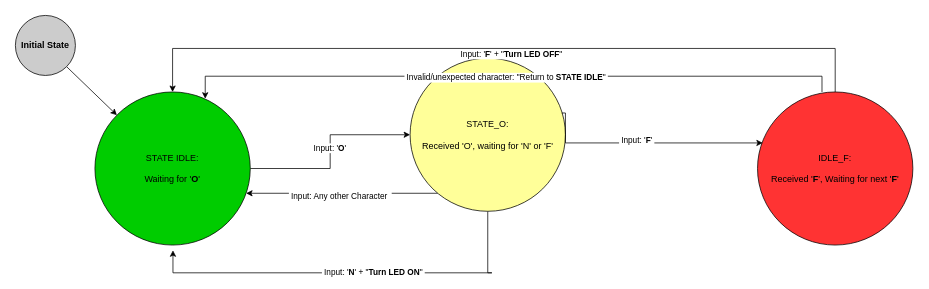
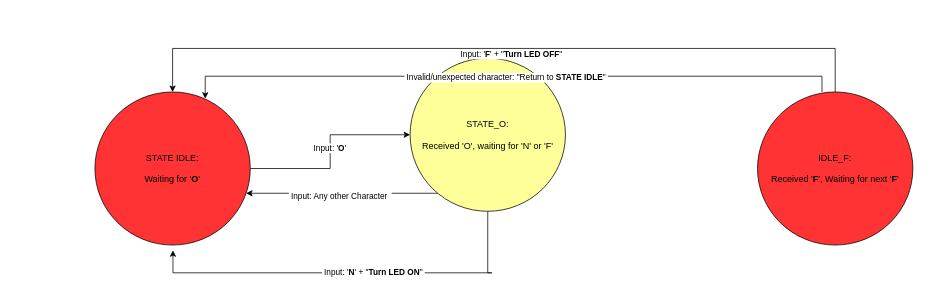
- <mxCell id="19" value="&lt;b&gt;Initial State&lt;/b&gt;" style="ellipse;whiteSpace=wrap;html=1;fillColor=#CCCCCC;" vertex="1" parent="1"><mxGeometry x="20" y="20" width="80" height="80" as="geometry" /></mxCell>
- <mxCell id="18" style="edgeStyle=none;rounded=0;orthogonalLoop=1;jettySize=auto;html=1;exitX=1;exitY=1;exitDx=0;exitDy=0;fillColor=#CCCCCC;" edge="1" parent="1" source="19" target="11"><mxGeometry relative="1" as="geometry" /></mxCell>
- <mxCell id="9" style="edgeStyle=orthogonalEdgeStyle;rounded=0;orthogonalLoop=1;jettySize=auto;html=1;entryX=0.034;entryY=0.333;entryDx=0;entryDy=0;exitX=0.976;exitY=0.358;exitDx=0;exitDy=0;exitPerimeter=0;entryPerimeter=0;" edge="1" parent="1" source="6" target="15"><mxGeometry relative="1" as="geometry"><mxPoint x="229.5" y="27" as="targetPoint" /><Array as="points"><mxPoint x="753" y="190" /></Array></mxGeometry></mxCell>
- <mxCell id="10" value="&amp;nbsp;Input: '&lt;b&gt;F&lt;/b&gt;'&amp;nbsp;" style="edgeLabel;html=1;align=center;verticalAlign=middle;resizable=0;points=[];" vertex="1" connectable="0" parent="9"><mxGeometry x="-0.1" y="-5" relative="1" as="geometry"><mxPoint y="-9" as="offset" /></mxGeometry></mxCell>
- <mxCell id="11" value="STATE IDLE:&lt;br&gt;&lt;br&gt;&lt;div&gt;Waiting for '&lt;b&gt;O&lt;/b&gt;'&lt;/div&gt;" style="ellipse;whiteSpace=wrap;html=1;fillColor=#00CC00;" vertex="1" parent="1"><mxGeometry x="126" y="122" width="207" height="204" as="geometry" /></mxCell>
+ <mxCell id="11" value="STATE IDLE:&lt;br&gt;&lt;br&gt;&lt;div&gt;Waiting for '&lt;b&gt;O&lt;/b&gt;'&lt;/div&gt;" style="ellipse;whiteSpace=wrap;html=1;fillColor=#ff3333;" vertex="1" parent="1"><mxGeometry x="126" y="122" width="207" height="204" as="geometry" /></mxCell>
